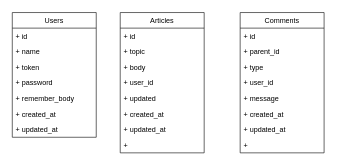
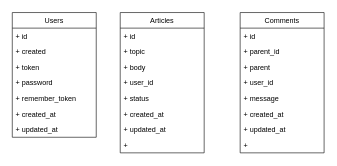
- <mxCell id="4" value="+ name" style="text;strokeColor=none;fillColor=none;align=left;verticalAlign=top;spacingLeft=4;spacingRight=4;overflow=hidden;rotatable=0;points=[[0,0.5],[1,0.5]];portConstraint=eastwest;" vertex="1" parent="2"><mxGeometry y="52" width="140" height="26" as="geometry" /></mxCell>
+ <mxCell id="4" value="+ created" style="text;strokeColor=none;fillColor=none;align=left;verticalAlign=top;spacingLeft=4;spacingRight=4;overflow=hidden;rotatable=0;points=[[0,0.5],[1,0.5]];portConstraint=eastwest;" vertex="1" parent="2"><mxGeometry y="52" width="140" height="26" as="geometry" /></mxCell>
- <mxCell id="22" value="+ type" style="text;strokeColor=none;fillColor=none;align=left;verticalAlign=top;spacingLeft=4;spacingRight=4;overflow=hidden;rotatable=0;points=[[0,0.5],[1,0.5]];portConstraint=eastwest;" vertex="1" parent="19"><mxGeometry y="78" width="140" height="26" as="geometry" /></mxCell>
+ <mxCell id="22" value="+ parent" style="text;strokeColor=none;fillColor=none;align=left;verticalAlign=top;spacingLeft=4;spacingRight=4;overflow=hidden;rotatable=0;points=[[0,0.5],[1,0.5]];portConstraint=eastwest;" vertex="1" parent="19"><mxGeometry y="78" width="140" height="26" as="geometry" /></mxCell>
- <mxCell id="7" value="+ remember_body" style="text;strokeColor=none;fillColor=none;align=left;verticalAlign=top;spacingLeft=4;spacingRight=4;overflow=hidden;rotatable=0;points=[[0,0.5],[1,0.5]];portConstraint=eastwest;" vertex="1" parent="2"><mxGeometry y="130" width="140" height="26" as="geometry" /></mxCell>
+ <mxCell id="7" value="+ remember_token" style="text;strokeColor=none;fillColor=none;align=left;verticalAlign=top;spacingLeft=4;spacingRight=4;overflow=hidden;rotatable=0;points=[[0,0.5],[1,0.5]];portConstraint=eastwest;" vertex="1" parent="2"><mxGeometry y="130" width="140" height="26" as="geometry" /></mxCell>
- <mxCell id="15" value="+ updated" style="text;strokeColor=none;fillColor=none;align=left;verticalAlign=top;spacingLeft=4;spacingRight=4;overflow=hidden;rotatable=0;points=[[0,0.5],[1,0.5]];portConstraint=eastwest;" vertex="1" parent="10"><mxGeometry y="130" width="140" height="26" as="geometry" /></mxCell>
+ <mxCell id="15" value="+ status" style="text;strokeColor=none;fillColor=none;align=left;verticalAlign=top;spacingLeft=4;spacingRight=4;overflow=hidden;rotatable=0;points=[[0,0.5],[1,0.5]];portConstraint=eastwest;" vertex="1" parent="10"><mxGeometry y="130" width="140" height="26" as="geometry" /></mxCell>
